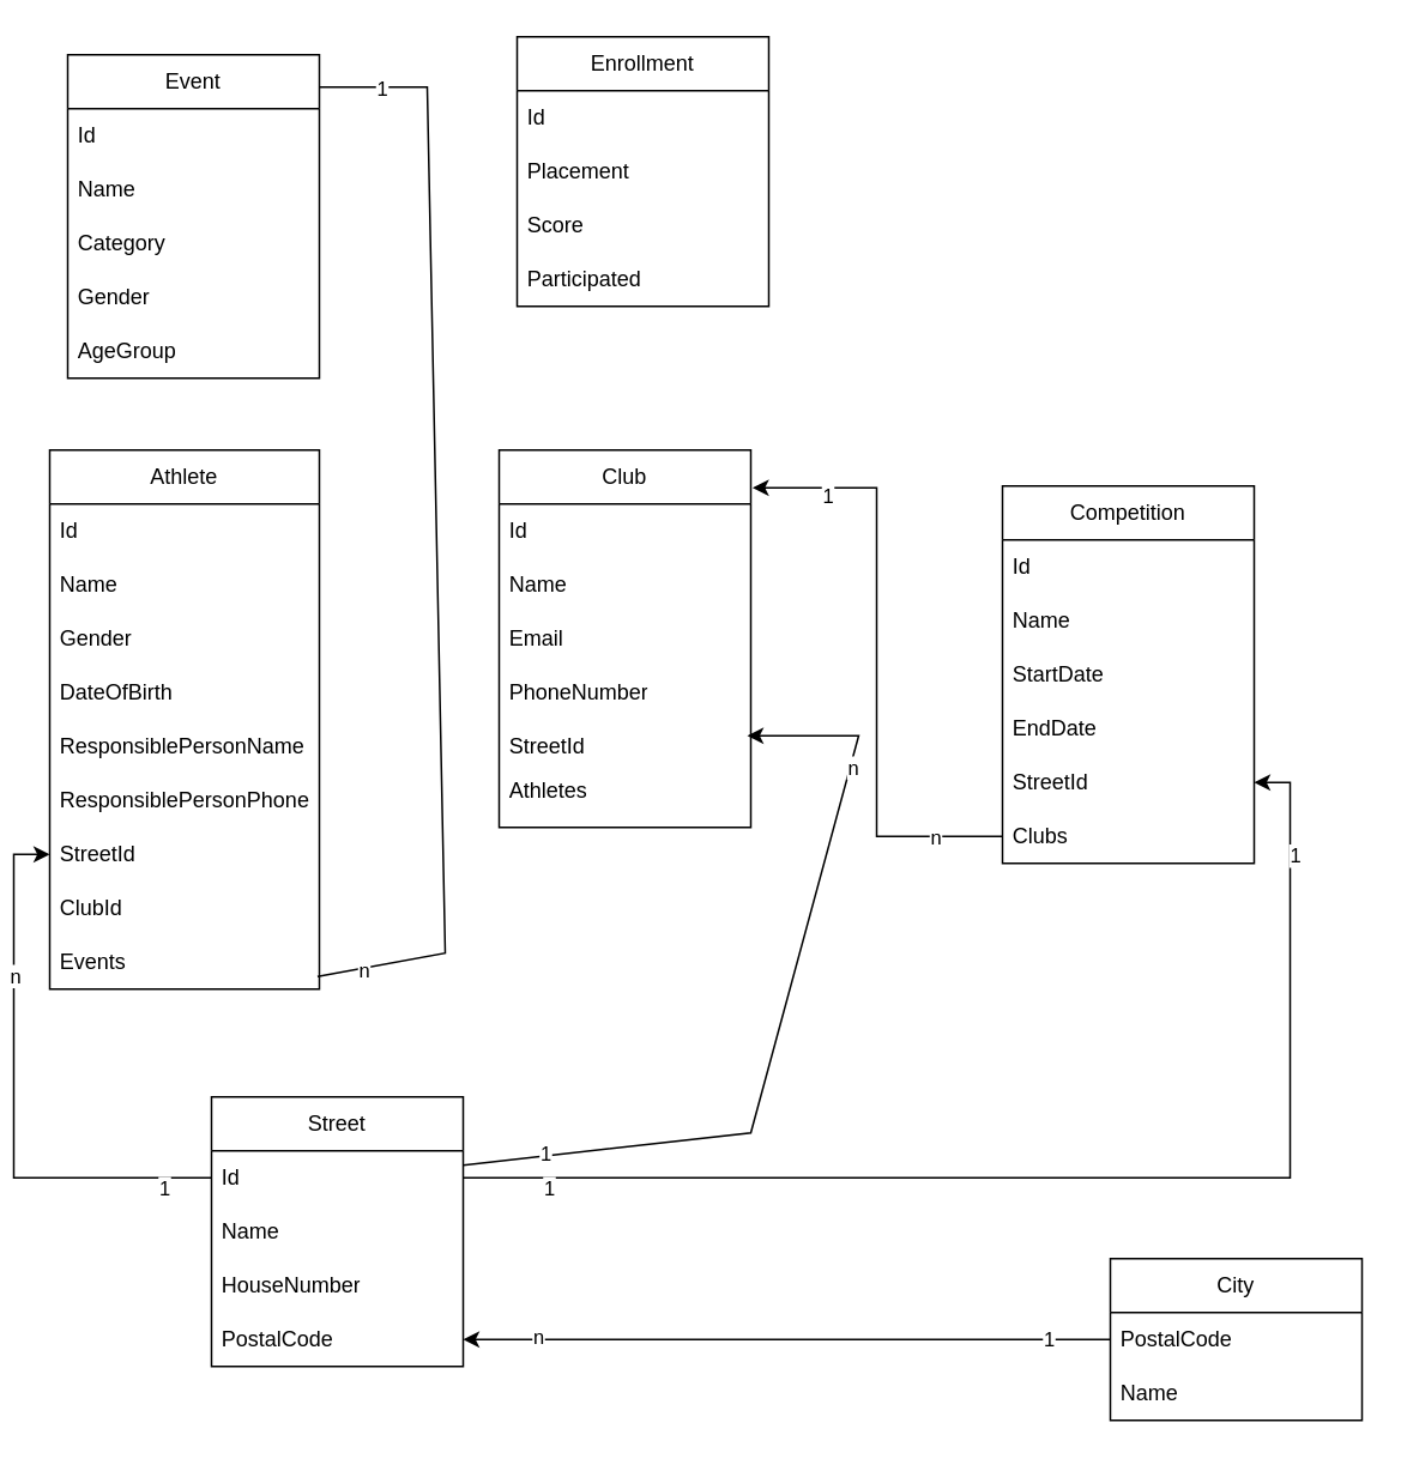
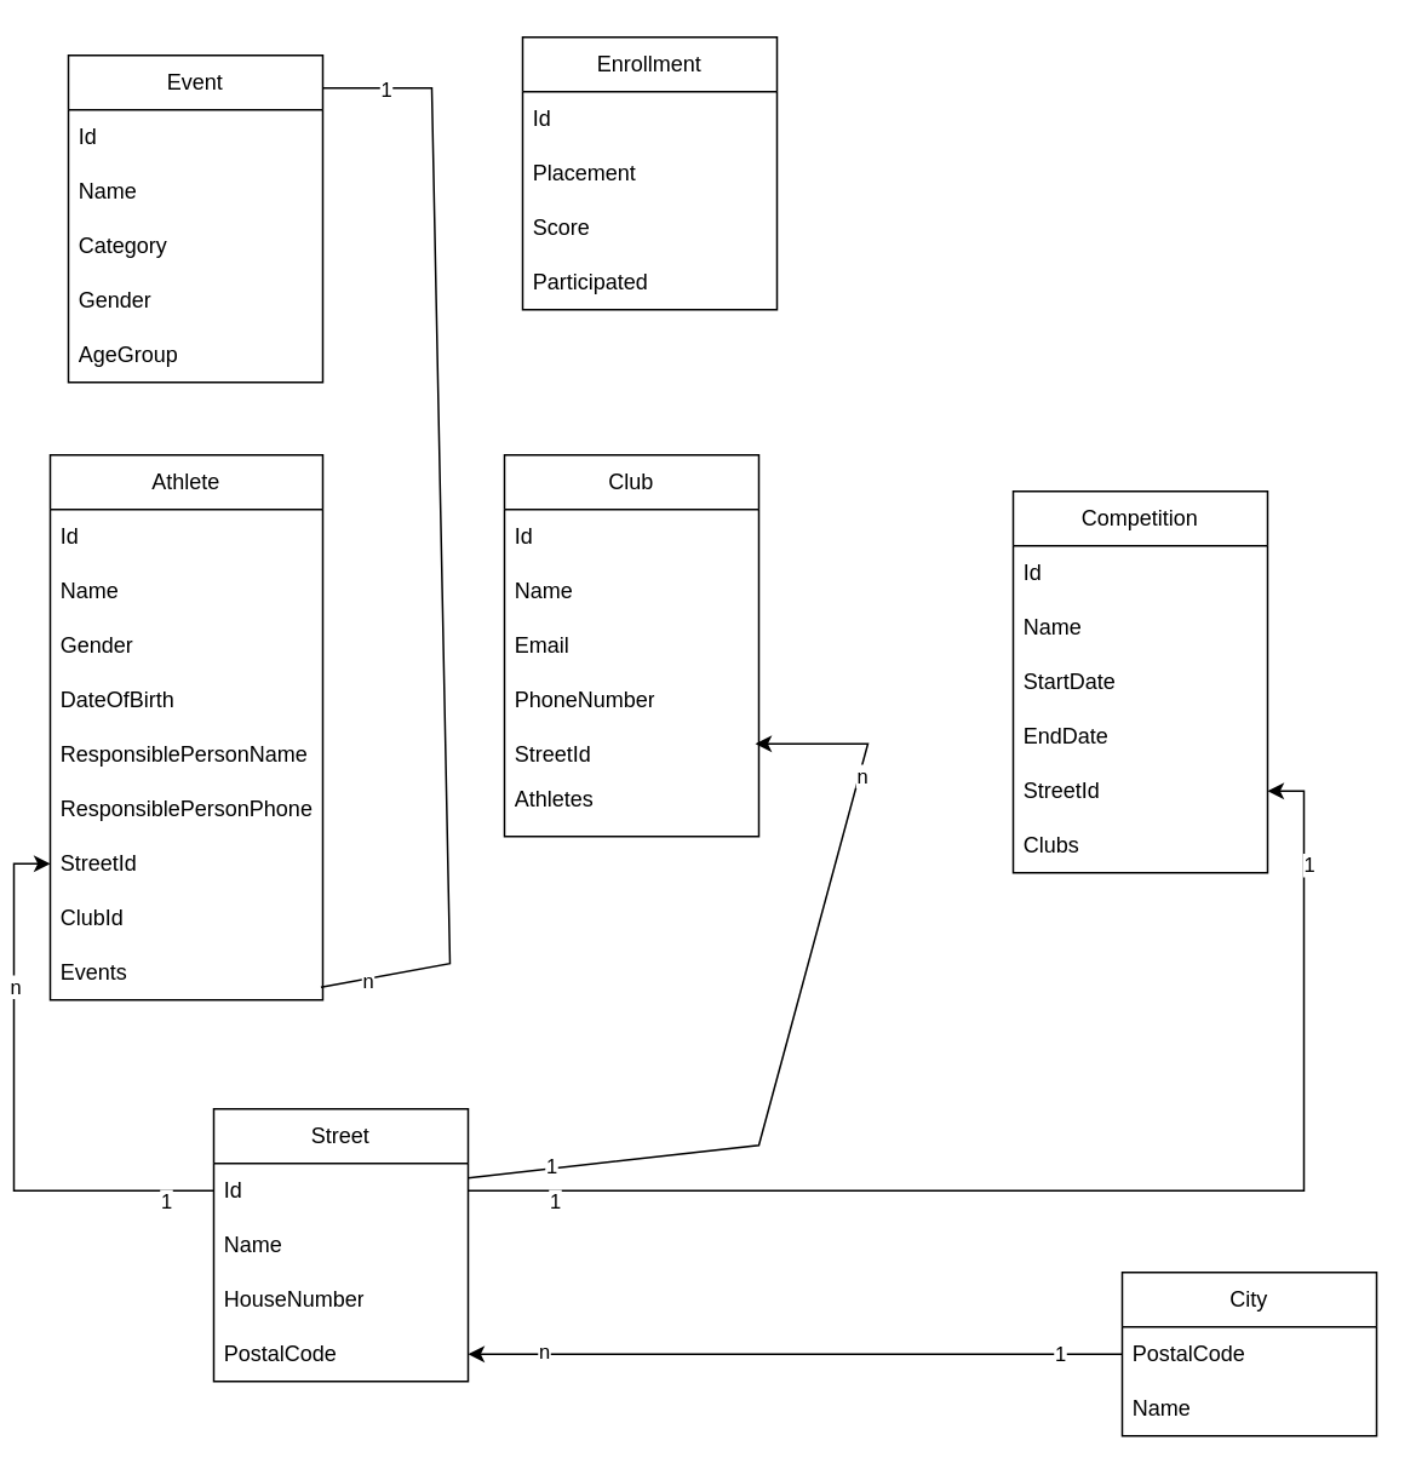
- <mxCell id="49" style="edgeStyle=orthogonalEdgeStyle;rounded=0;orthogonalLoop=1;jettySize=auto;html=1;exitX=0;exitY=0.5;exitDx=0;exitDy=0;entryX=1.007;entryY=0.1;entryDx=0;entryDy=0;entryPerimeter=0;" parent="1" source="25" target="2" edge="1"><mxGeometry relative="1" as="geometry"><mxPoint x="460" y="415" as="sourcePoint" /><mxPoint x="460" y="310" as="targetPoint" /></mxGeometry></mxCell>
- <mxCell id="50" value="n" style="edgeLabel;html=1;align=center;verticalAlign=middle;resizable=0;points=[];" parent="49" vertex="1" connectable="0"><mxGeometry x="-0.773" relative="1" as="geometry"><mxPoint as="offset" /></mxGeometry></mxCell>
- <mxCell id="51" value="1" style="edgeLabel;html=1;align=center;verticalAlign=middle;resizable=0;points=[];" parent="49" vertex="1" connectable="0"><mxGeometry x="0.751" y="4" relative="1" as="geometry"><mxPoint as="offset" /></mxGeometry></mxCell>
